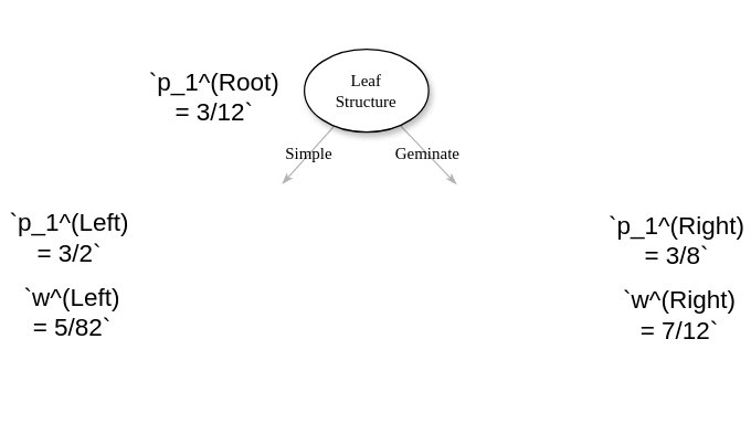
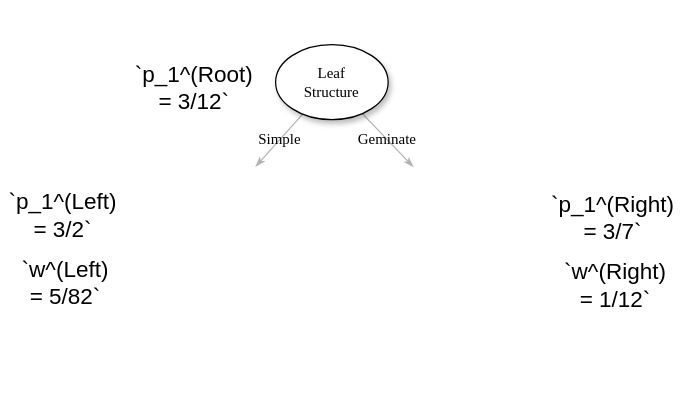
- <mxCell id="20" value="`p_1^(Right) = 3/8`" style="text;html=1;strokeColor=none;fillColor=none;align=center;verticalAlign=middle;whiteSpace=wrap;rounded=0;fontSize=18;" vertex="1" parent="2"><mxGeometry x="440" y="139" width="60" height="30" as="geometry" /></mxCell>
+ <mxCell id="20" value="`p_1^(Right) = 3/7`" style="text;html=1;strokeColor=none;fillColor=none;align=center;verticalAlign=middle;whiteSpace=wrap;rounded=0;fontSize=18;" vertex="1" parent="2"><mxGeometry x="440" y="139" width="60" height="30" as="geometry" /></mxCell>
- <mxCell id="21" value="`w^(Right) = 7/12`" style="text;html=1;strokeColor=none;fillColor=none;align=center;verticalAlign=middle;whiteSpace=wrap;rounded=0;fontSize=18;" vertex="1" parent="2"><mxGeometry x="442" y="193" width="60" height="30" as="geometry" /></mxCell>
+ <mxCell id="21" value="`w^(Right) = 1/12`" style="text;html=1;strokeColor=none;fillColor=none;align=center;verticalAlign=middle;whiteSpace=wrap;rounded=0;fontSize=18;" vertex="1" parent="2"><mxGeometry x="442" y="193" width="60" height="30" as="geometry" /></mxCell>
